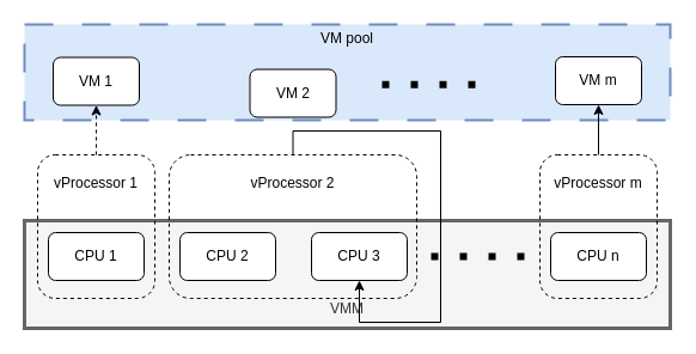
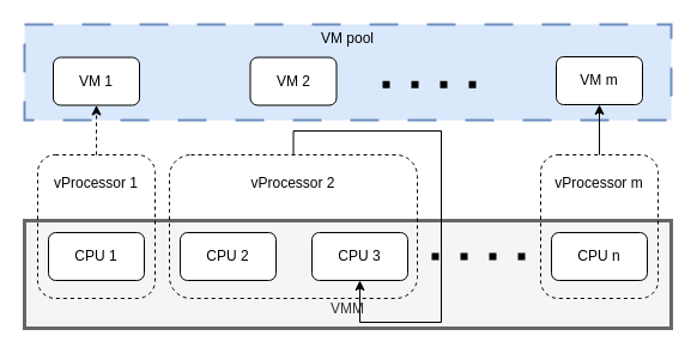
- <mxCell id="16" value="VM 2" style="rounded=1;whiteSpace=wrap;html=1;" vertex="1" parent="1"><mxGeometry x="208.5" y="57.5" width="72" height="40" as="geometry" /></mxCell>
+ <mxCell id="16" value="VM 2" style="rounded=1;whiteSpace=wrap;html=1;" vertex="1" parent="1"><mxGeometry x="208.5" y="47.5" width="72" height="40" as="geometry" /></mxCell>
